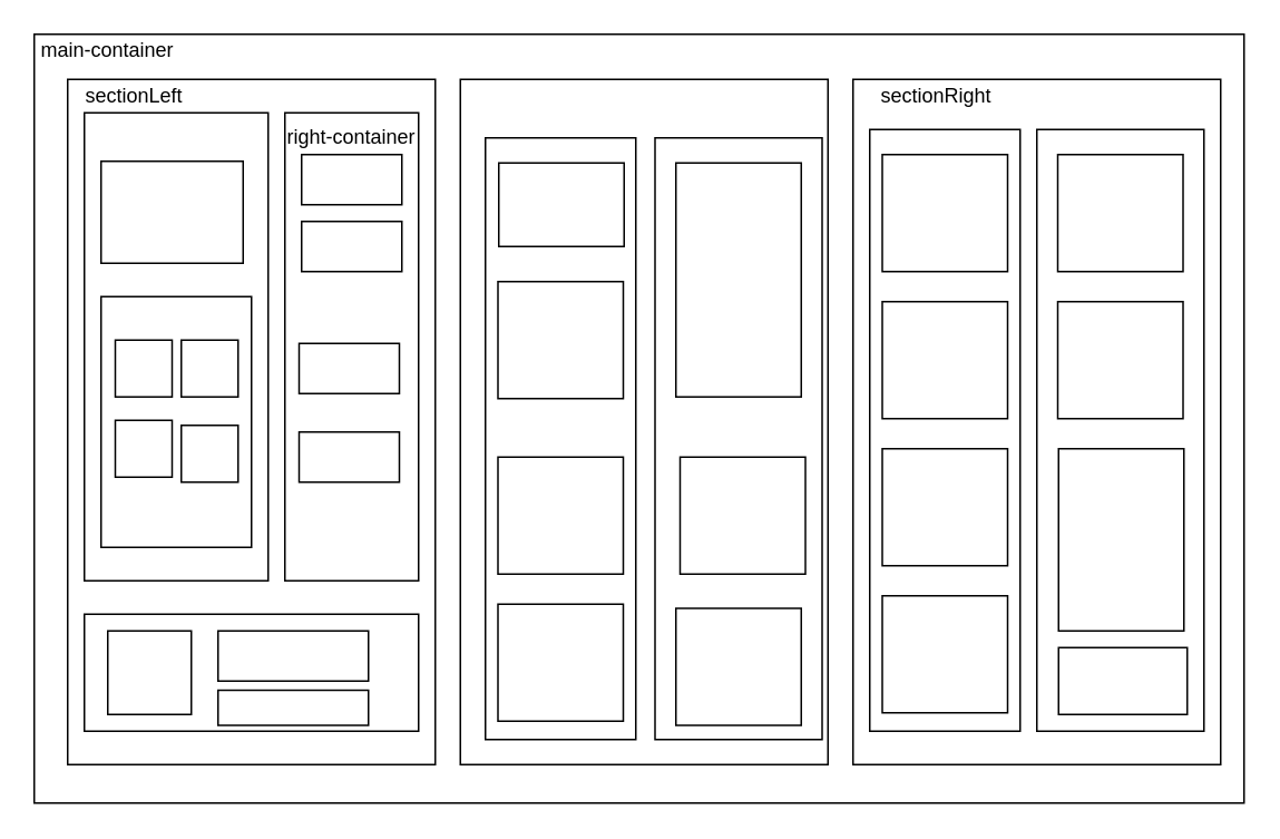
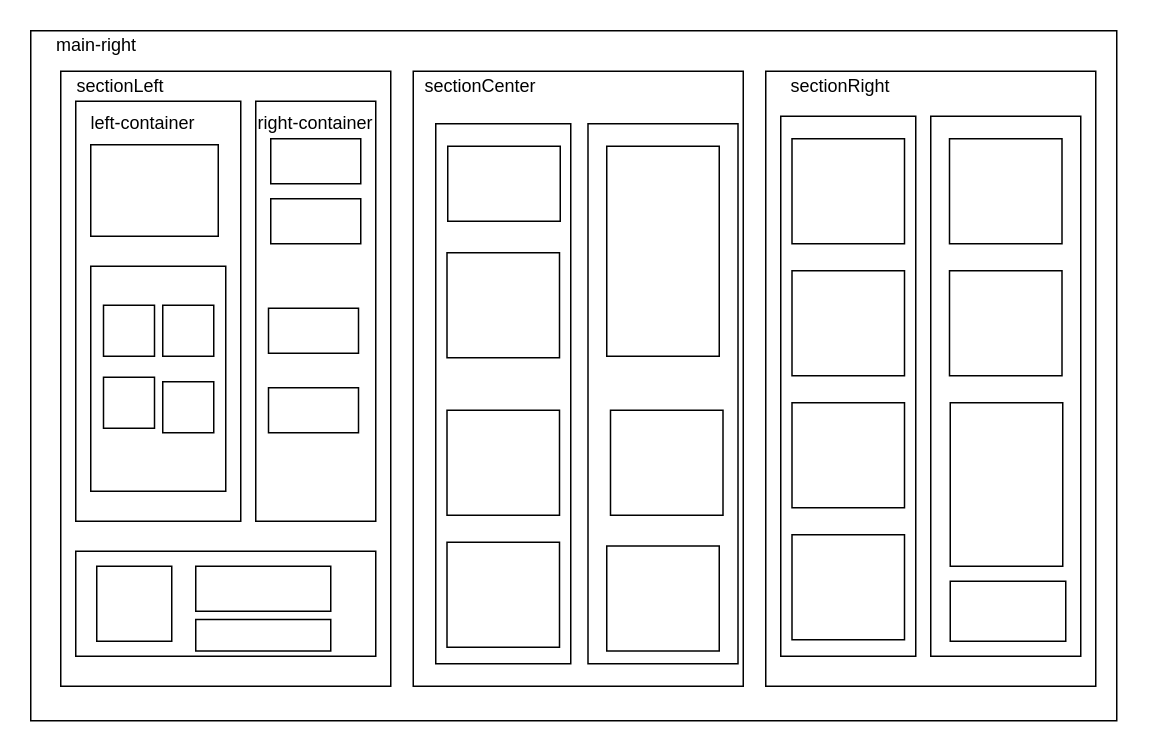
- <mxCell id="8" value="main-container" style="text;html=1;strokeColor=none;fillColor=none;align=center;verticalAlign=middle;whiteSpace=wrap;rounded=0;" parent="1" vertex="1"><mxGeometry x="20" y="20" width="88" height="20" as="geometry" /></mxCell>
+ <mxCell id="8" value="main-right" style="text;html=1;strokeColor=none;fillColor=none;align=center;verticalAlign=middle;whiteSpace=wrap;rounded=0;" parent="1" vertex="1"><mxGeometry x="20" y="20" width="88" height="20" as="geometry" /></mxCell>
+ <mxCell id="11" value="sectionCenter" style="text;html=1;strokeColor=none;fillColor=none;align=center;verticalAlign=middle;whiteSpace=wrap;rounded=0;" parent="1" vertex="1"><mxGeometry x="290" y="47" width="60" height="20" as="geometry" /></mxCell>
+ <mxCell id="23" value="left-container" style="text;html=1;strokeColor=none;fillColor=none;align=center;verticalAlign=middle;whiteSpace=wrap;rounded=0;" parent="1" vertex="1"><mxGeometry x="50" y="72" width="90" height="20" as="geometry" /></mxCell>
